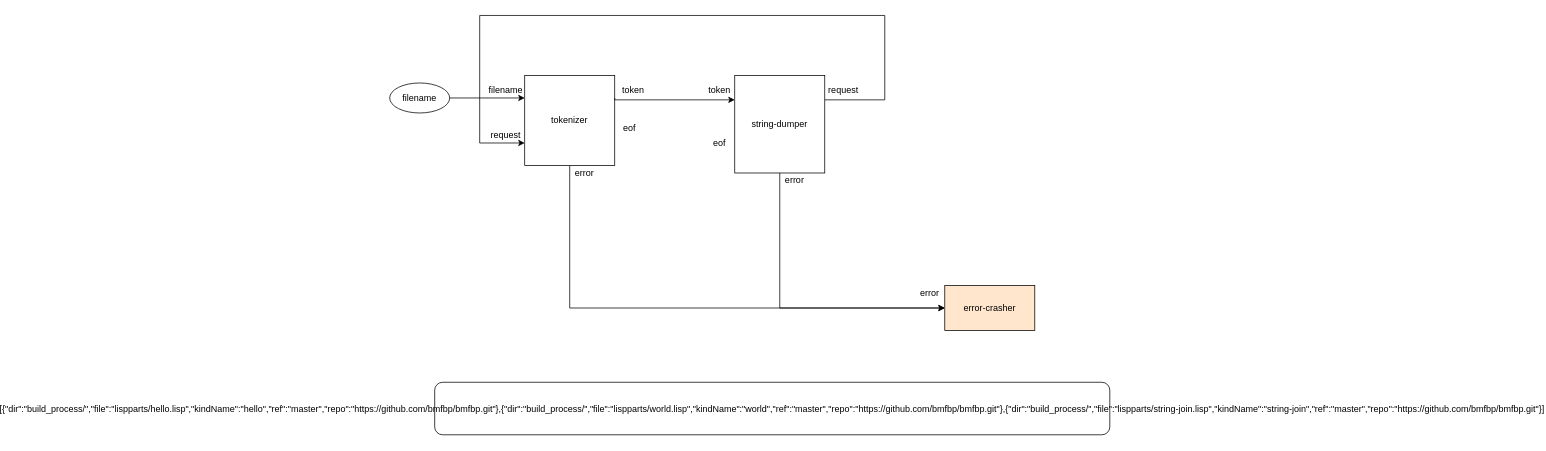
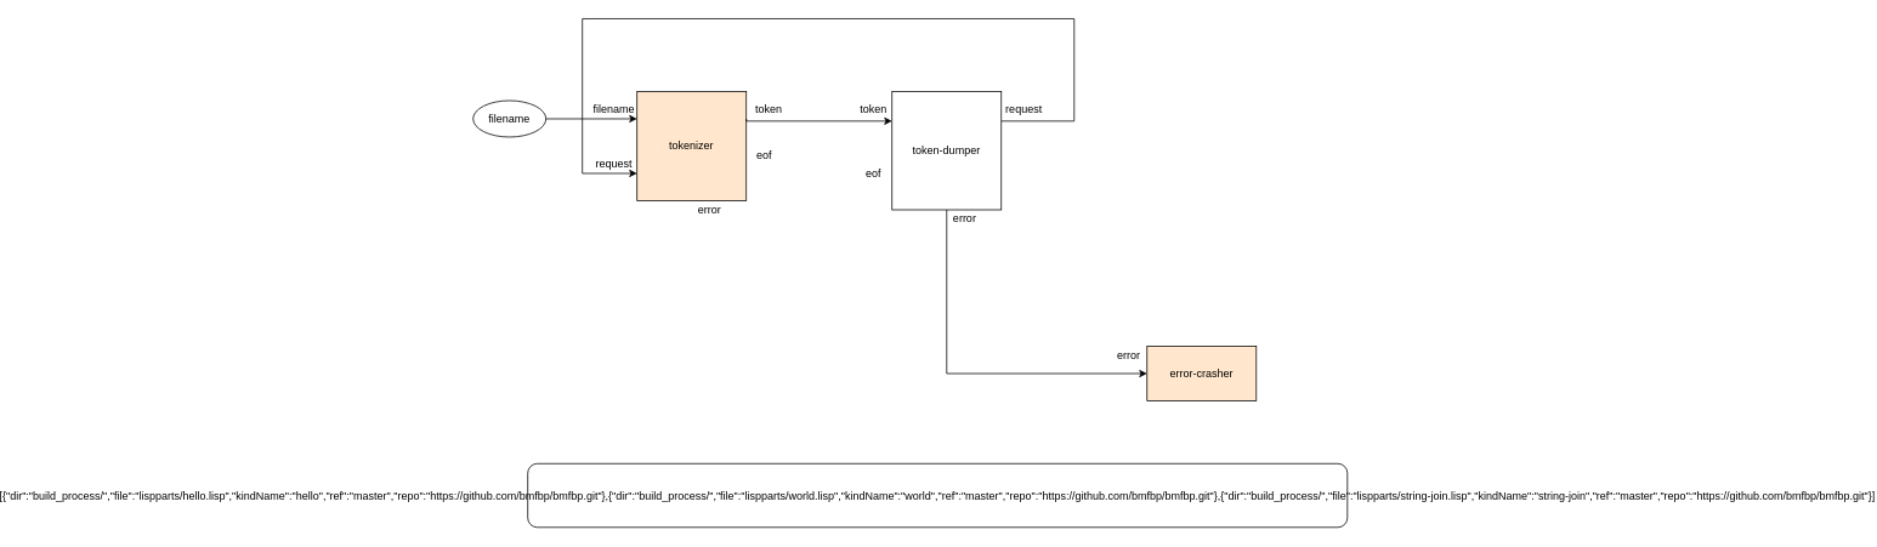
- <mxCell id="3" value="tokenizer" style="rounded=0;whiteSpace=wrap;html=1;" parent="1" vertex="1"><mxGeometry x="200" y="100" width="120" height="120" as="geometry" /></mxCell>
+ <mxCell id="3" value="tokenizer" style="rounded=0;whiteSpace=wrap;html=1;fillColor=#ffe6cc;" parent="1" vertex="1"><mxGeometry x="200" y="100" width="120" height="120" as="geometry" /></mxCell>
- <mxCell id="6" value="string-dumper" style="rounded=0;whiteSpace=wrap;html=1;" parent="1" vertex="1"><mxGeometry x="480" y="100" width="120" height="130" as="geometry" /></mxCell>
+ <mxCell id="6" value="token-dumper" style="rounded=0;whiteSpace=wrap;html=1;" parent="1" vertex="1"><mxGeometry x="480" y="100" width="120" height="130" as="geometry" /></mxCell>
- <mxCell id="2" style="edgeStyle=orthogonalEdgeStyle;rounded=0;orthogonalLoop=1;jettySize=auto;html=1;exitX=0.5;exitY=1;exitDx=0;exitDy=0;entryX=0;entryY=0.5;entryDx=0;entryDy=0;" parent="1" source="3" target="7" edge="1"><mxGeometry relative="1" as="geometry" /></mxCell>
